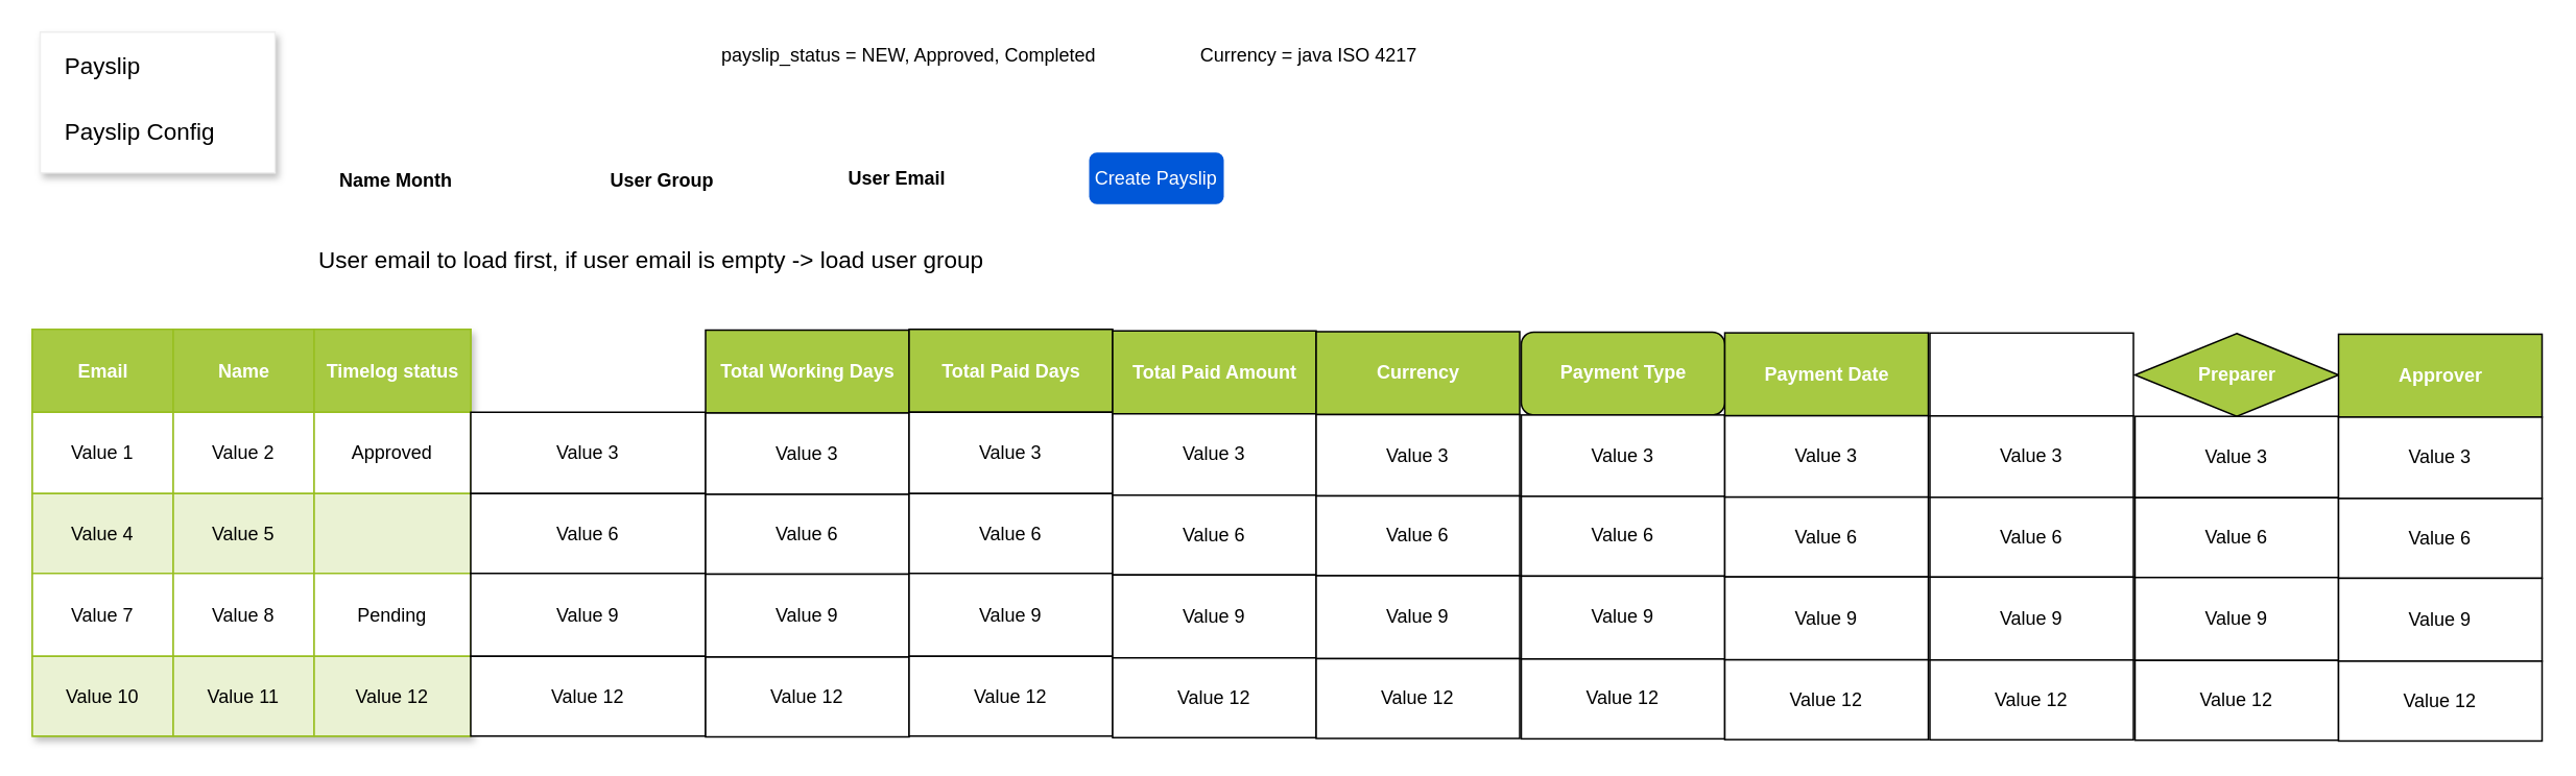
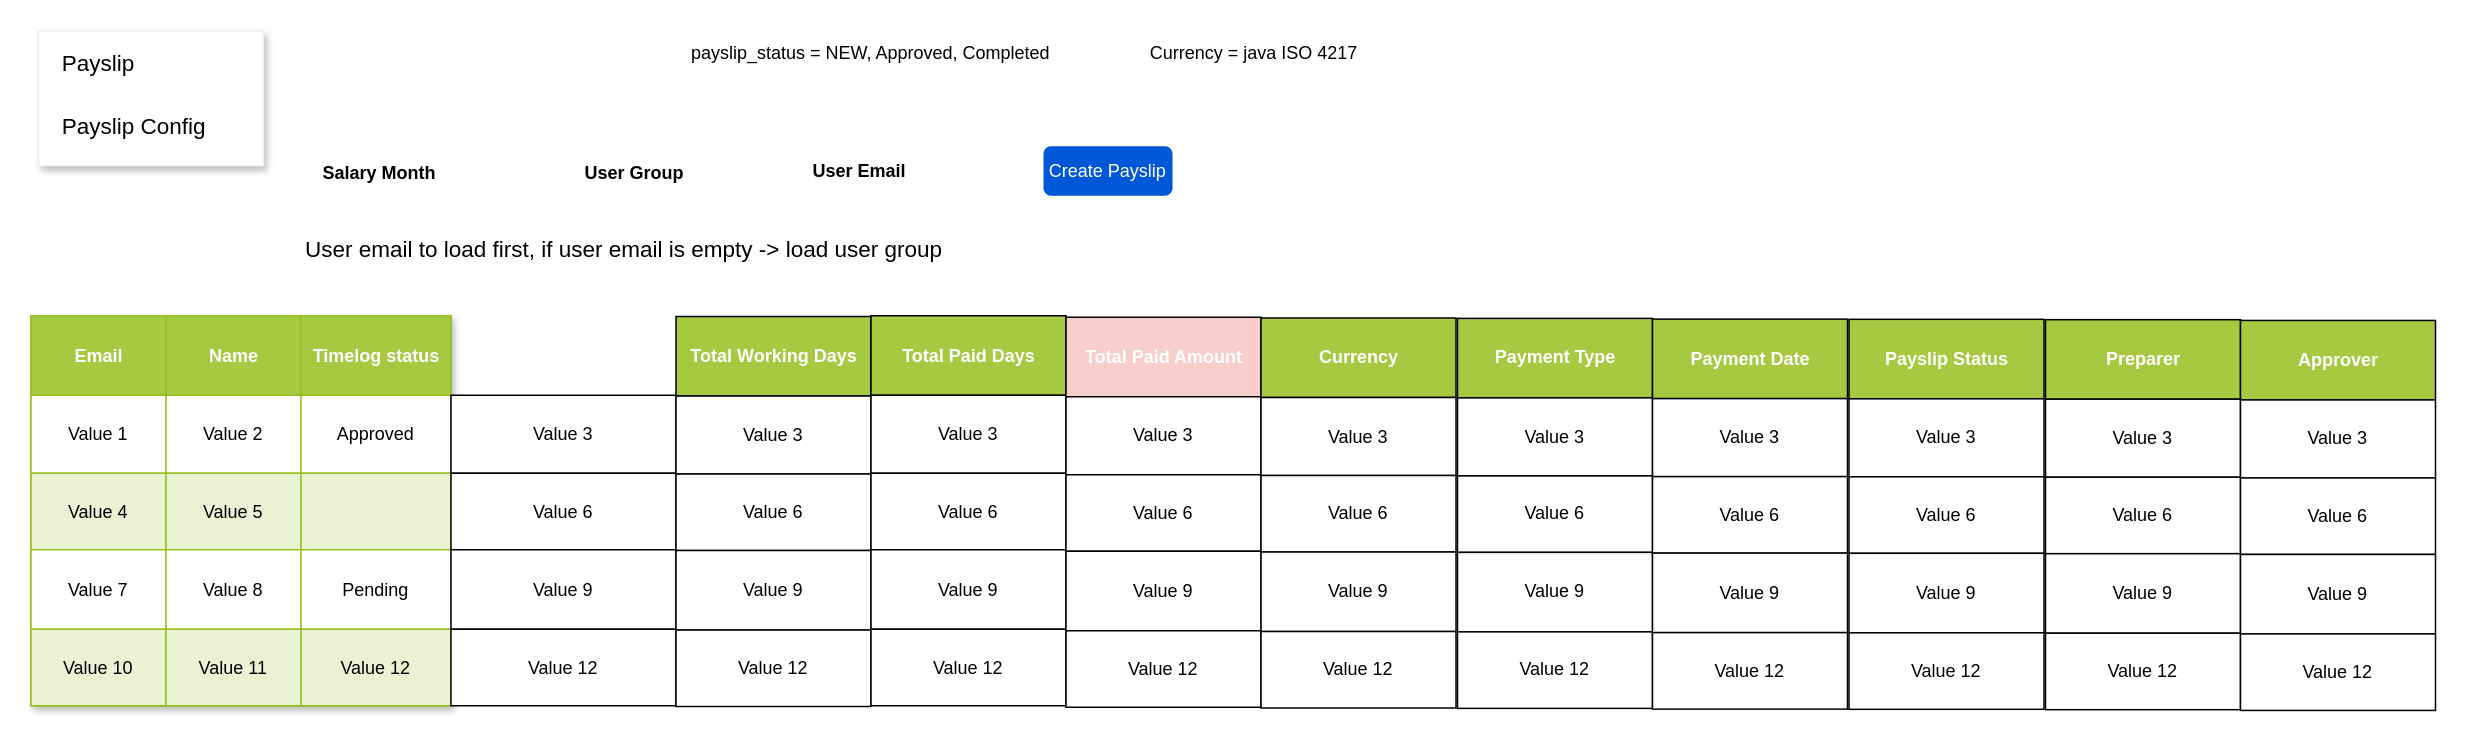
- <mxCell id="30" value="Name Month" style="text;html=1;strokeColor=none;fillColor=none;align=center;verticalAlign=middle;whiteSpace=wrap;rounded=0;fontStyle=1" parent="1" vertex="1"><mxGeometry x="205" y="100" width="95" height="30" as="geometry" /></mxCell>
+ <mxCell id="30" value="Salary Month" style="text;html=1;strokeColor=none;fillColor=none;align=center;verticalAlign=middle;whiteSpace=wrap;rounded=0;fontStyle=1" parent="1" vertex="1"><mxGeometry x="205" y="100" width="95" height="30" as="geometry" /></mxCell>
- <mxCell id="42" value="Total Paid Amount" style="connectable=0;recursiveResize=0;strokeColor=inherit;fillColor=#A7C942;align=center;fontStyle=1;fontColor=#FFFFFF;html=1;" parent="1" vertex="1"><mxGeometry x="710" y="211" width="130" height="53" as="geometry"><mxRectangle width="187" height="53" as="alternateBounds" /></mxGeometry></mxCell>
+ <mxCell id="42" value="Total Paid Amount" style="connectable=0;recursiveResize=0;strokeColor=inherit;fillColor=#f8cecc;align=center;fontStyle=1;fontColor=#FFFFFF;html=1;" parent="1" vertex="1"><mxGeometry x="710" y="211" width="130" height="53" as="geometry"><mxRectangle width="187" height="53" as="alternateBounds" /></mxGeometry></mxCell>
- <mxCell id="57" value="Payment Type" style="connectable=0;recursiveResize=0;strokeColor=inherit;fillColor=#A7C942;align=center;fontStyle=1;fontColor=#FFFFFF;html=1;rounded=1;" vertex="1" parent="1"><mxGeometry x="971" y="211.75" width="130" height="53" as="geometry"><mxRectangle width="187" height="53" as="alternateBounds" /></mxGeometry></mxCell>
+ <mxCell id="57" value="Payment Type" style="connectable=0;recursiveResize=0;strokeColor=inherit;fillColor=#A7C942;align=center;fontStyle=1;fontColor=#FFFFFF;html=1;" vertex="1" parent="1"><mxGeometry x="971" y="211.75" width="130" height="53" as="geometry"><mxRectangle width="187" height="53" as="alternateBounds" /></mxGeometry></mxCell>
- <mxCell id="67" value="Payslip Status" style="connectable=0;recursiveResize=0;strokeColor=inherit;fillColor=#ffffff;align=center;fontStyle=1;fontColor=#FFFFFF;html=1;" vertex="1" parent="1"><mxGeometry x="1232" y="212.38" width="130" height="53" as="geometry"><mxRectangle width="187" height="53" as="alternateBounds" /></mxGeometry></mxCell>
+ <mxCell id="67" value="Payslip Status" style="connectable=0;recursiveResize=0;strokeColor=inherit;fillColor=#A7C942;align=center;fontStyle=1;fontColor=#FFFFFF;html=1;" vertex="1" parent="1"><mxGeometry x="1232" y="212.38" width="130" height="53" as="geometry"><mxRectangle width="187" height="53" as="alternateBounds" /></mxGeometry></mxCell>
- <mxCell id="72" value="Preparer" style="rhombus;connectable=0;recursiveResize=0;strokeColor=inherit;fillColor=#A7C942;align=center;fontStyle=1;fontColor=#FFFFFF;html=1;" vertex="1" parent="1"><mxGeometry x="1363" y="212.63" width="130" height="53" as="geometry"><mxRectangle width="187" height="53" as="alternateBounds" /></mxGeometry></mxCell>
+ <mxCell id="72" value="Preparer" style="connectable=0;recursiveResize=0;strokeColor=inherit;fillColor=#A7C942;align=center;fontStyle=1;fontColor=#FFFFFF;html=1;" vertex="1" parent="1"><mxGeometry x="1363" y="212.63" width="130" height="53" as="geometry"><mxRectangle width="187" height="53" as="alternateBounds" /></mxGeometry></mxCell>
